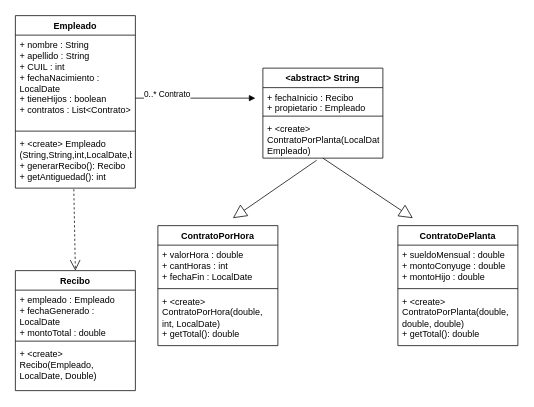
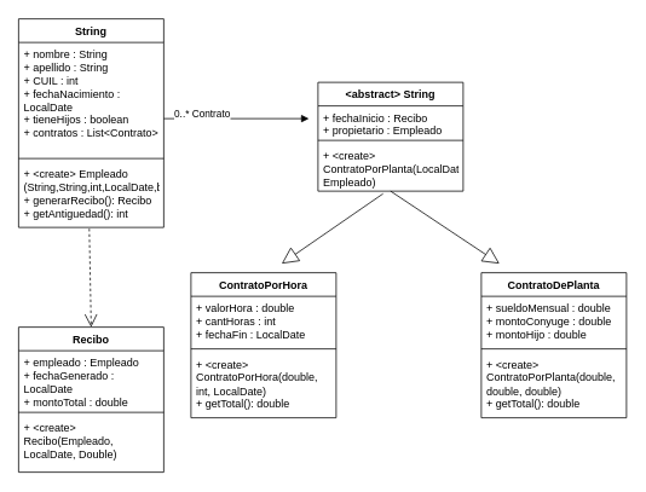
- <mxCell id="2" value="Empleado" style="swimlane;fontStyle=1;align=center;verticalAlign=top;childLayout=stackLayout;horizontal=1;startSize=26;horizontalStack=0;resizeParent=1;resizeParentMax=0;resizeLast=0;collapsible=1;marginBottom=0;whiteSpace=wrap;html=1;" vertex="1" parent="1"><mxGeometry x="20" y="20" width="160" height="230" as="geometry"><mxRectangle x="190" y="130" width="110" height="30" as="alternateBounds" /></mxGeometry></mxCell>
+ <mxCell id="2" value="String" style="swimlane;fontStyle=1;align=center;verticalAlign=top;childLayout=stackLayout;horizontal=1;startSize=26;horizontalStack=0;resizeParent=1;resizeParentMax=0;resizeLast=0;collapsible=1;marginBottom=0;whiteSpace=wrap;html=1;" vertex="1" parent="1"><mxGeometry x="20" y="20" width="160" height="230" as="geometry"><mxRectangle x="190" y="130" width="110" height="30" as="alternateBounds" /></mxGeometry></mxCell>
